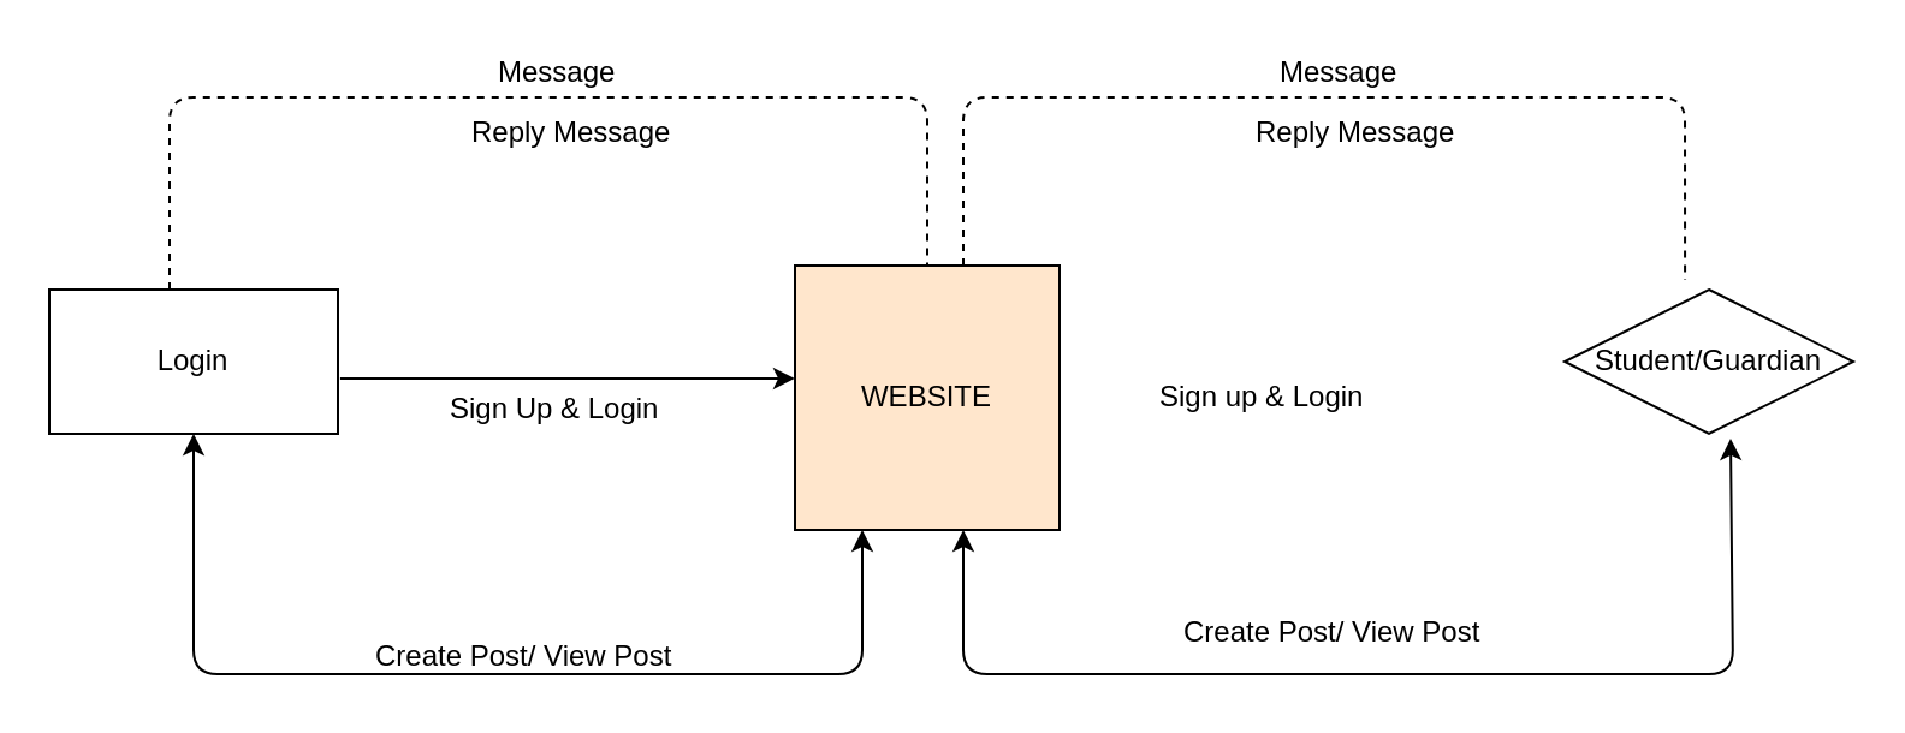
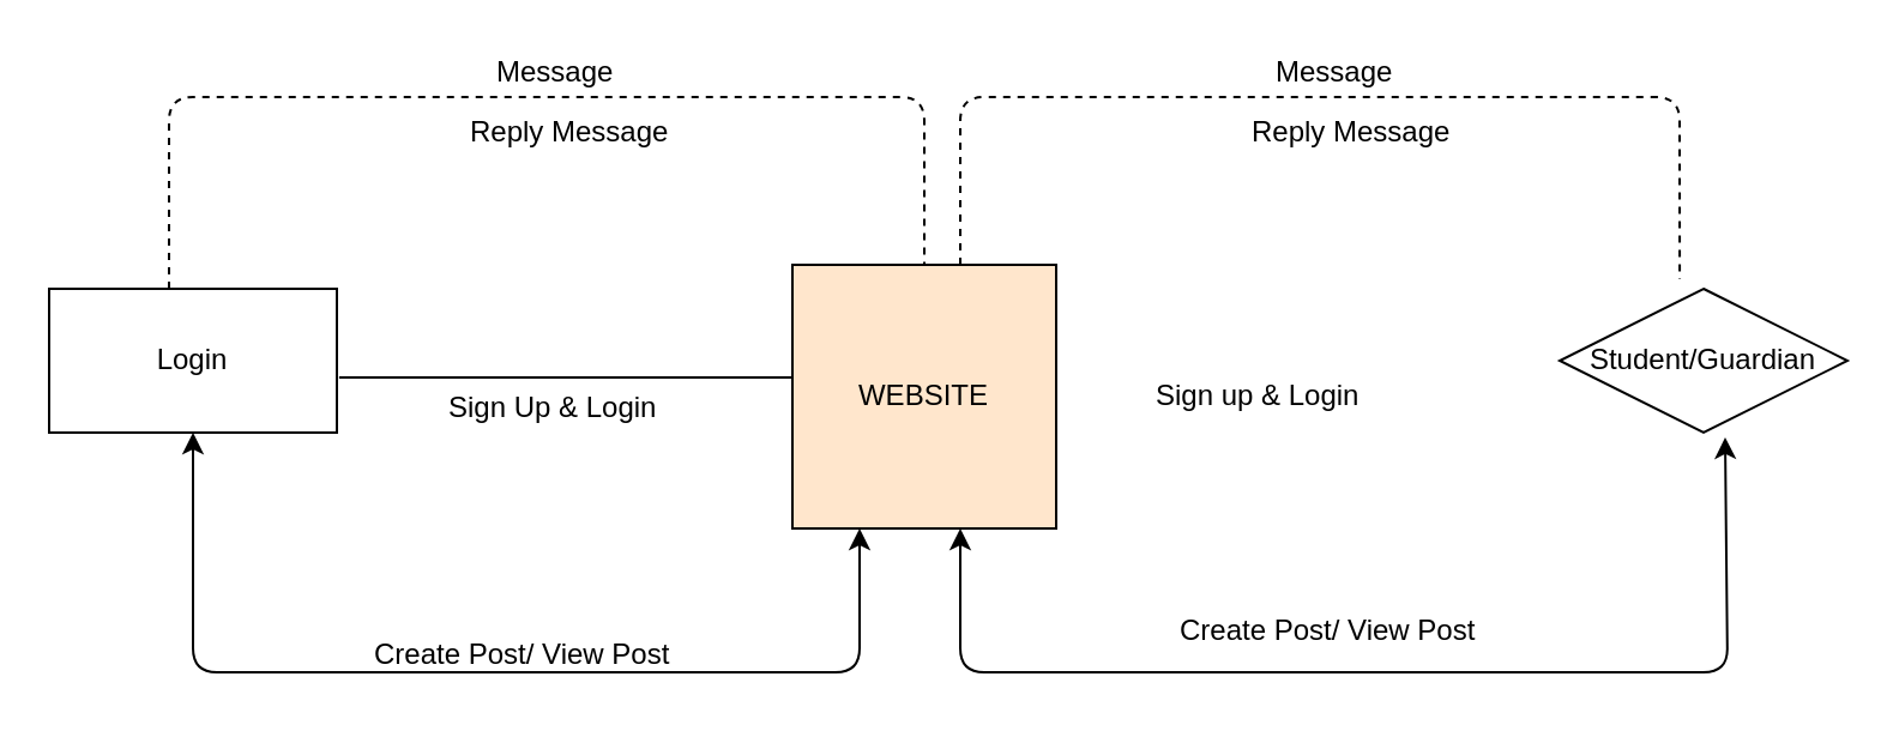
- <mxCell id="7" value="" style="endArrow=classic;html=1;entryX=0;entryY=0.427;entryDx=0;entryDy=0;entryPerimeter=0;exitX=1.008;exitY=0.617;exitDx=0;exitDy=0;exitPerimeter=0;" edge="1" parent="1" source="2" target="3"><mxGeometry width="50" height="50" relative="1" as="geometry"><mxPoint x="150" y="190" as="sourcePoint" /><mxPoint x="200" y="140" as="targetPoint" /></mxGeometry></mxCell>
+ <mxCell id="7" value="" style="endArrow=none;html=1;entryX=0;entryY=0.427;entryDx=0;entryDy=0;entryPerimeter=0;exitX=1.008;exitY=0.617;exitDx=0;exitDy=0;exitPerimeter=0;" edge="1" parent="1" source="2" target="3"><mxGeometry width="50" height="50" relative="1" as="geometry"><mxPoint x="150" y="190" as="sourcePoint" /><mxPoint x="200" y="140" as="targetPoint" /></mxGeometry></mxCell>
